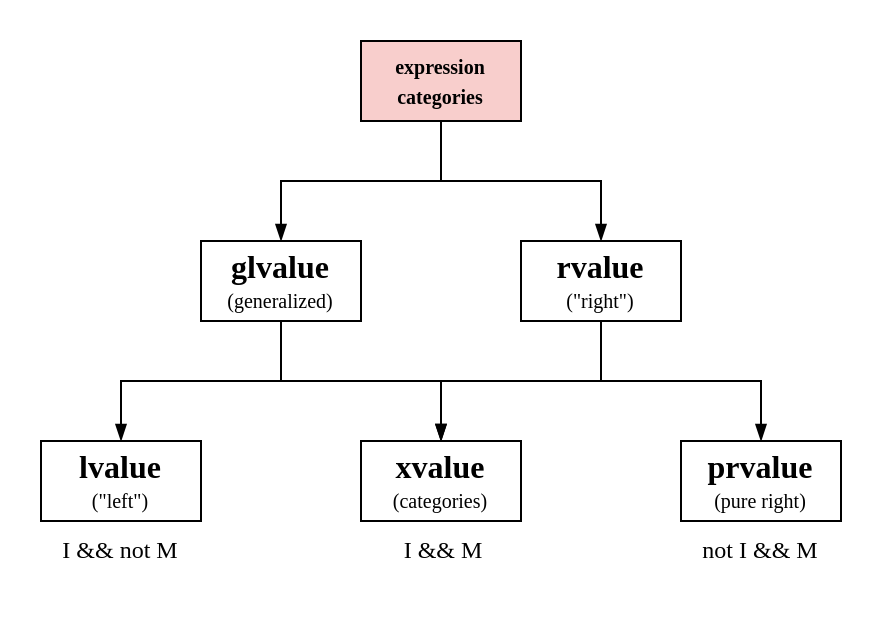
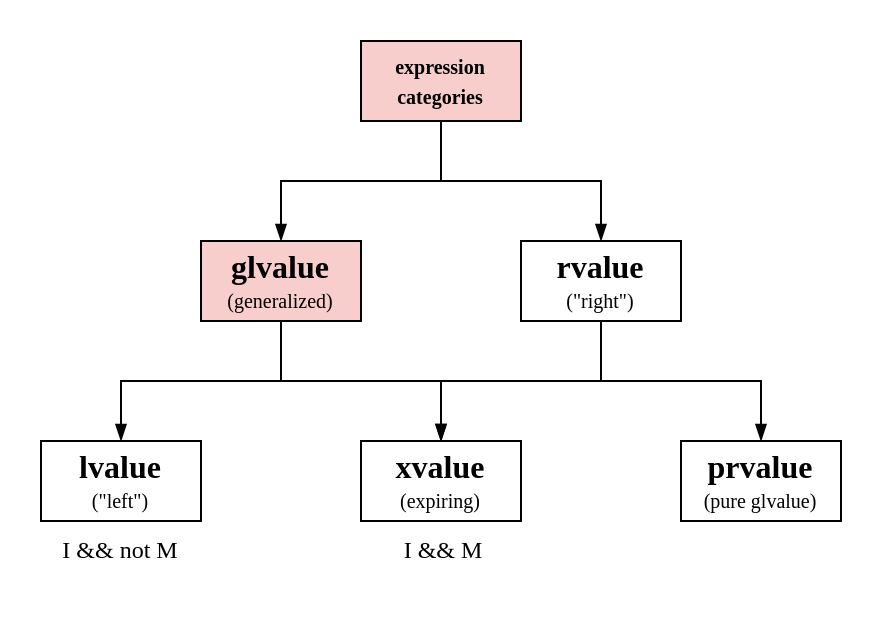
- <mxCell id="4" value="&lt;font style=&quot;&quot; face=&quot;Verdana&quot;&gt;&lt;span style=&quot;font-size: 16px; font-weight: bold;&quot;&gt;glvalue&lt;/span&gt;&lt;br&gt;&lt;font style=&quot;font-size: 10px;&quot;&gt;(generalized)&lt;/font&gt;&lt;br&gt;&lt;/font&gt;" style="rounded=0;whiteSpace=wrap;html=1;" parent="1" vertex="1"><mxGeometry x="100" y="120" width="80" height="40" as="geometry" /></mxCell>
+ <mxCell id="4" value="&lt;font style=&quot;&quot; face=&quot;Verdana&quot;&gt;&lt;span style=&quot;font-size: 16px; font-weight: bold;&quot;&gt;glvalue&lt;/span&gt;&lt;br&gt;&lt;font style=&quot;font-size: 10px;&quot;&gt;(generalized)&lt;/font&gt;&lt;br&gt;&lt;/font&gt;" style="rounded=0;whiteSpace=wrap;html=1;fillColor=#f8cecc;" parent="1" vertex="1"><mxGeometry x="100" y="120" width="80" height="40" as="geometry" /></mxCell>
- <mxCell id="3" value="&lt;font style=&quot;&quot; face=&quot;Verdana&quot;&gt;&lt;span style=&quot;font-size: 16px; font-weight: bold;&quot;&gt;xvalue&lt;/span&gt;&lt;br&gt;&lt;font style=&quot;font-size: 10px;&quot;&gt;(categories)&lt;/font&gt;&lt;br&gt;&lt;/font&gt;" style="rounded=0;whiteSpace=wrap;html=1;" parent="1" vertex="1"><mxGeometry x="180" y="220" width="80" height="40" as="geometry" /></mxCell>
+ <mxCell id="3" value="&lt;font style=&quot;&quot; face=&quot;Verdana&quot;&gt;&lt;span style=&quot;font-size: 16px; font-weight: bold;&quot;&gt;xvalue&lt;/span&gt;&lt;br&gt;&lt;font style=&quot;font-size: 10px;&quot;&gt;(expiring)&lt;/font&gt;&lt;br&gt;&lt;/font&gt;" style="rounded=0;whiteSpace=wrap;html=1;" parent="1" vertex="1"><mxGeometry x="180" y="220" width="80" height="40" as="geometry" /></mxCell>
- <mxCell id="2" value="&lt;font style=&quot;&quot; face=&quot;Verdana&quot;&gt;&lt;span style=&quot;font-size: 16px; font-weight: bold;&quot;&gt;prvalue&lt;/span&gt;&lt;br&gt;&lt;font style=&quot;font-size: 10px;&quot;&gt;(pure right)&lt;/font&gt;&lt;br&gt;&lt;/font&gt;" style="rounded=0;whiteSpace=wrap;html=1;" parent="1" vertex="1"><mxGeometry x="340" y="220" width="80" height="40" as="geometry" /></mxCell>
+ <mxCell id="2" value="&lt;font style=&quot;&quot; face=&quot;Verdana&quot;&gt;&lt;span style=&quot;font-size: 16px; font-weight: bold;&quot;&gt;prvalue&lt;/span&gt;&lt;br&gt;&lt;font style=&quot;font-size: 10px;&quot;&gt;(pure glvalue)&lt;/font&gt;&lt;br&gt;&lt;/font&gt;" style="rounded=0;whiteSpace=wrap;html=1;" parent="1" vertex="1"><mxGeometry x="340" y="220" width="80" height="40" as="geometry" /></mxCell>
- <mxCell id="8" value="&lt;font size=&quot;1&quot; face=&quot;Verdana&quot;&gt;&lt;span style=&quot;font-size: 12px;&quot;&gt;not I &amp;amp;&amp;amp; M&lt;/span&gt;&lt;/font&gt;" style="text;html=1;strokeColor=none;fillColor=none;align=center;verticalAlign=middle;whiteSpace=wrap;rounded=0;" parent="1" vertex="1"><mxGeometry x="340" y="260" width="80" height="30" as="geometry" /></mxCell>
